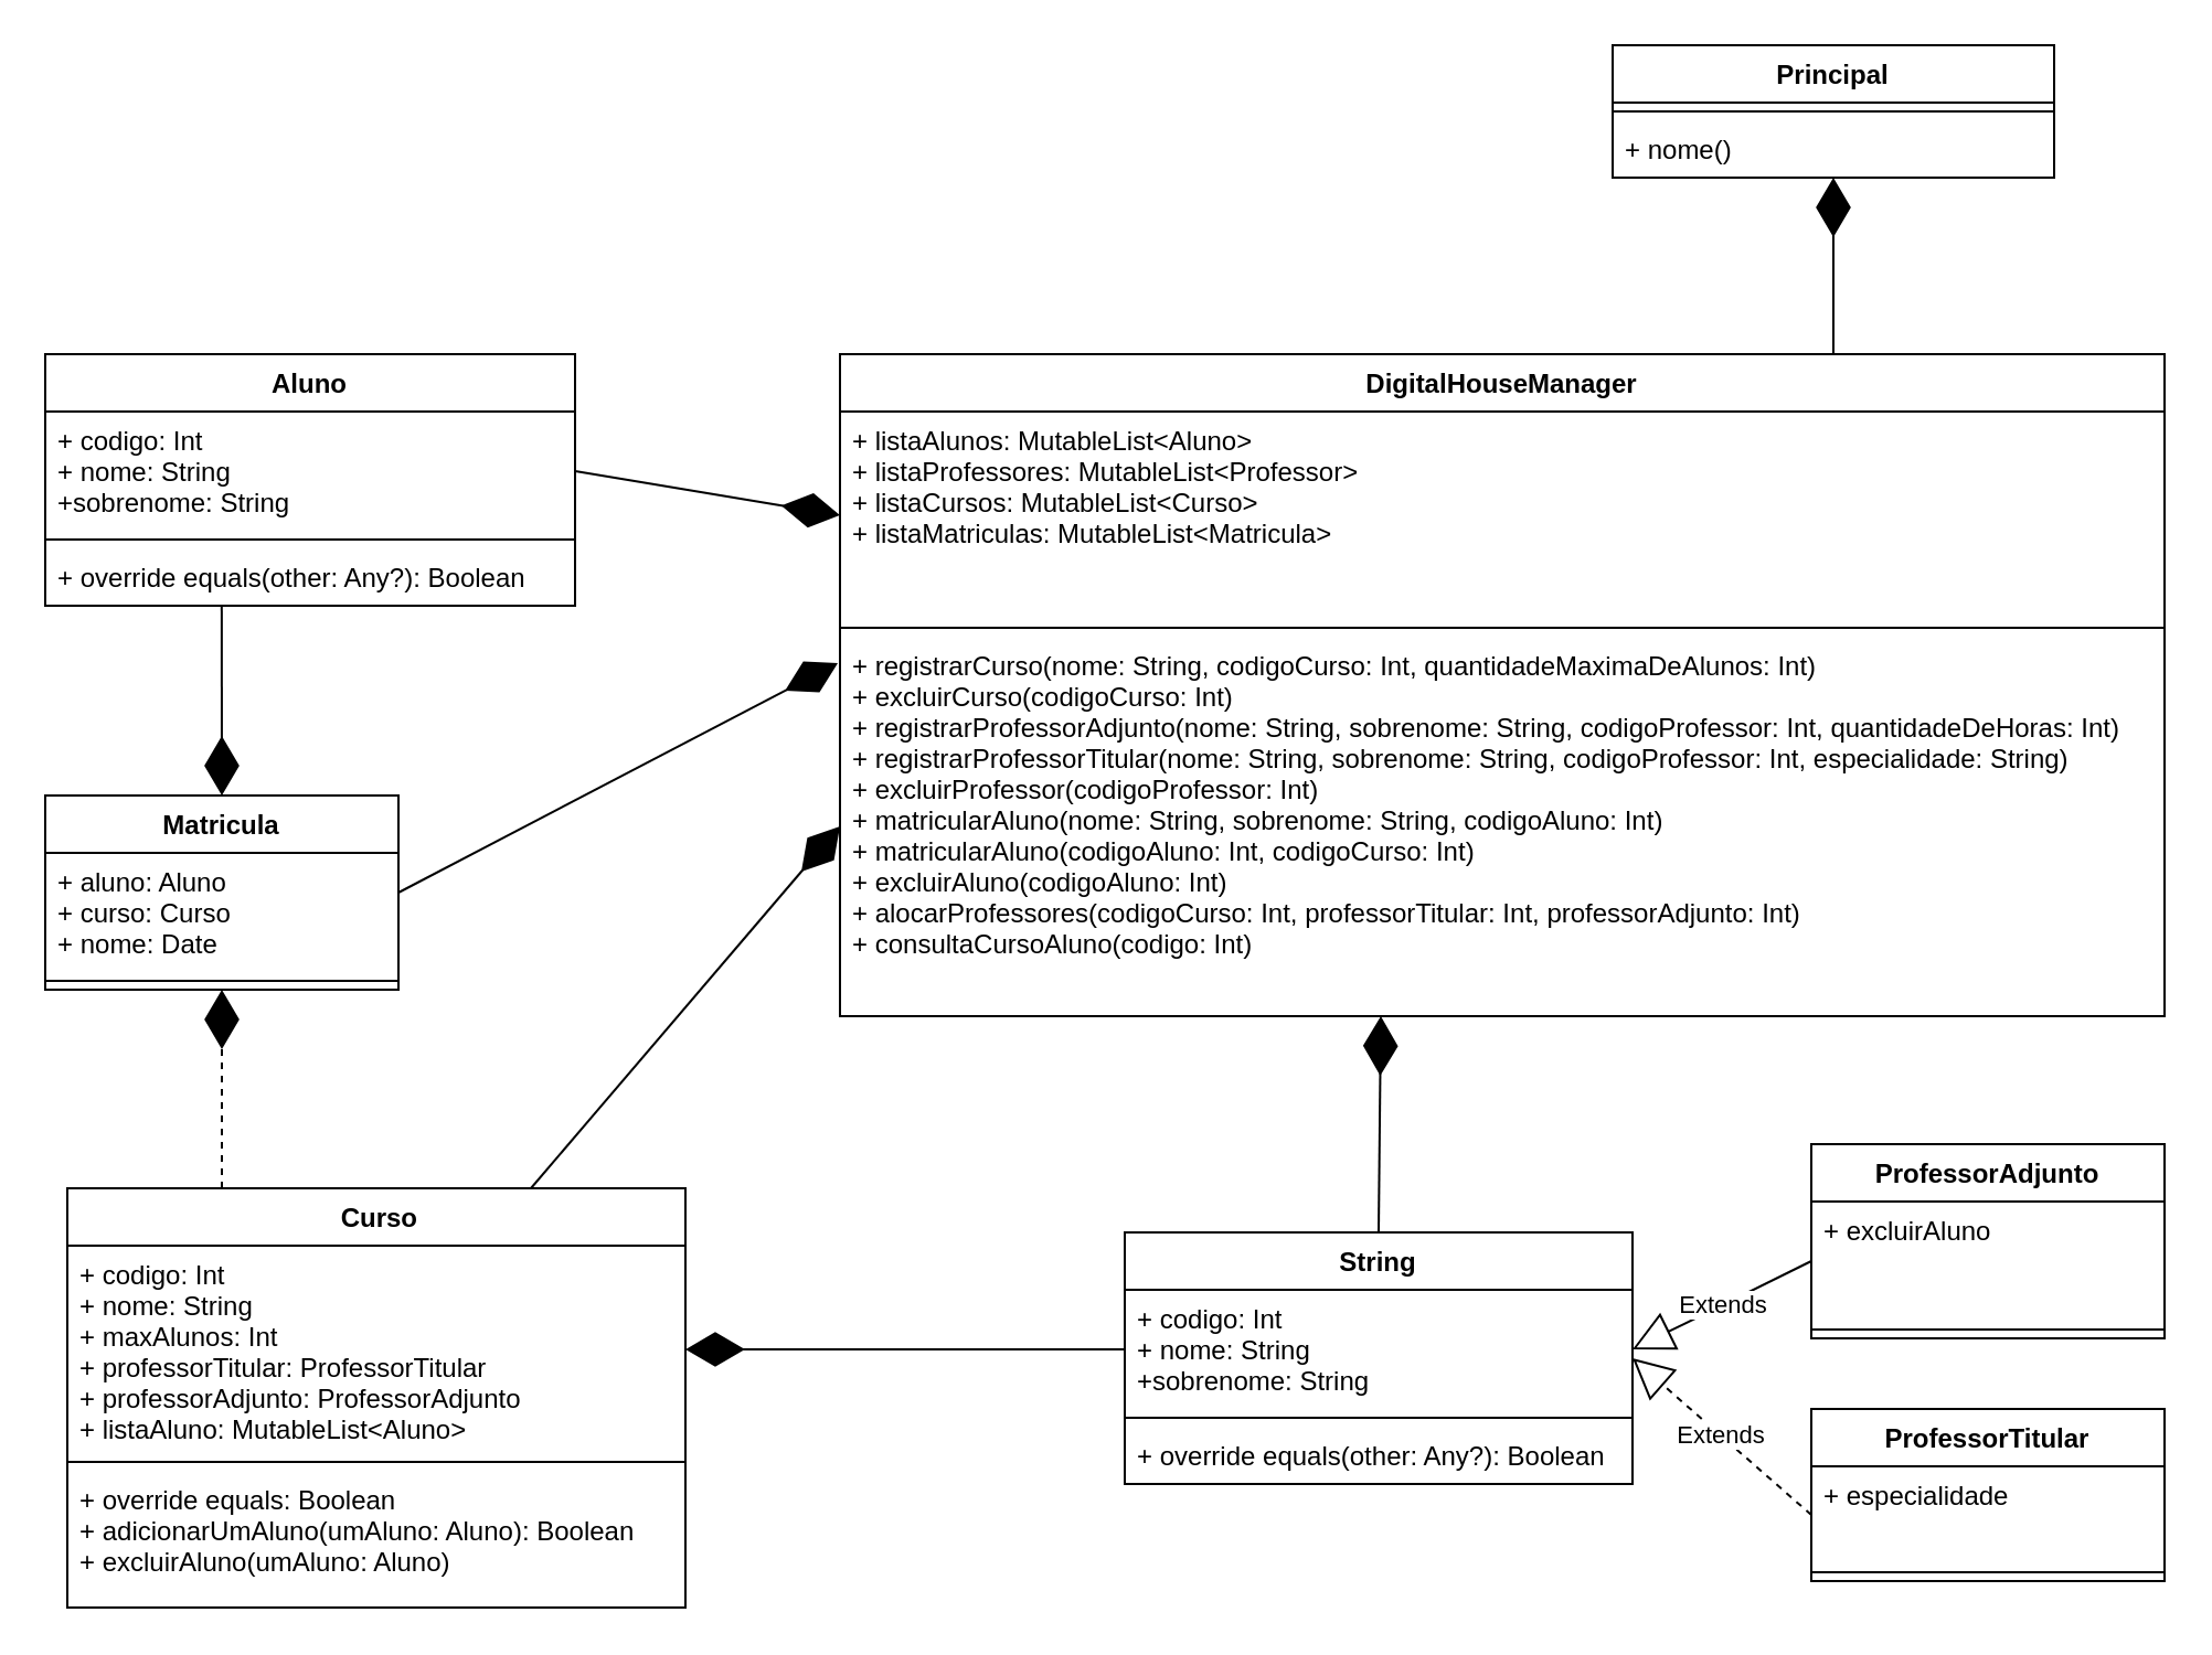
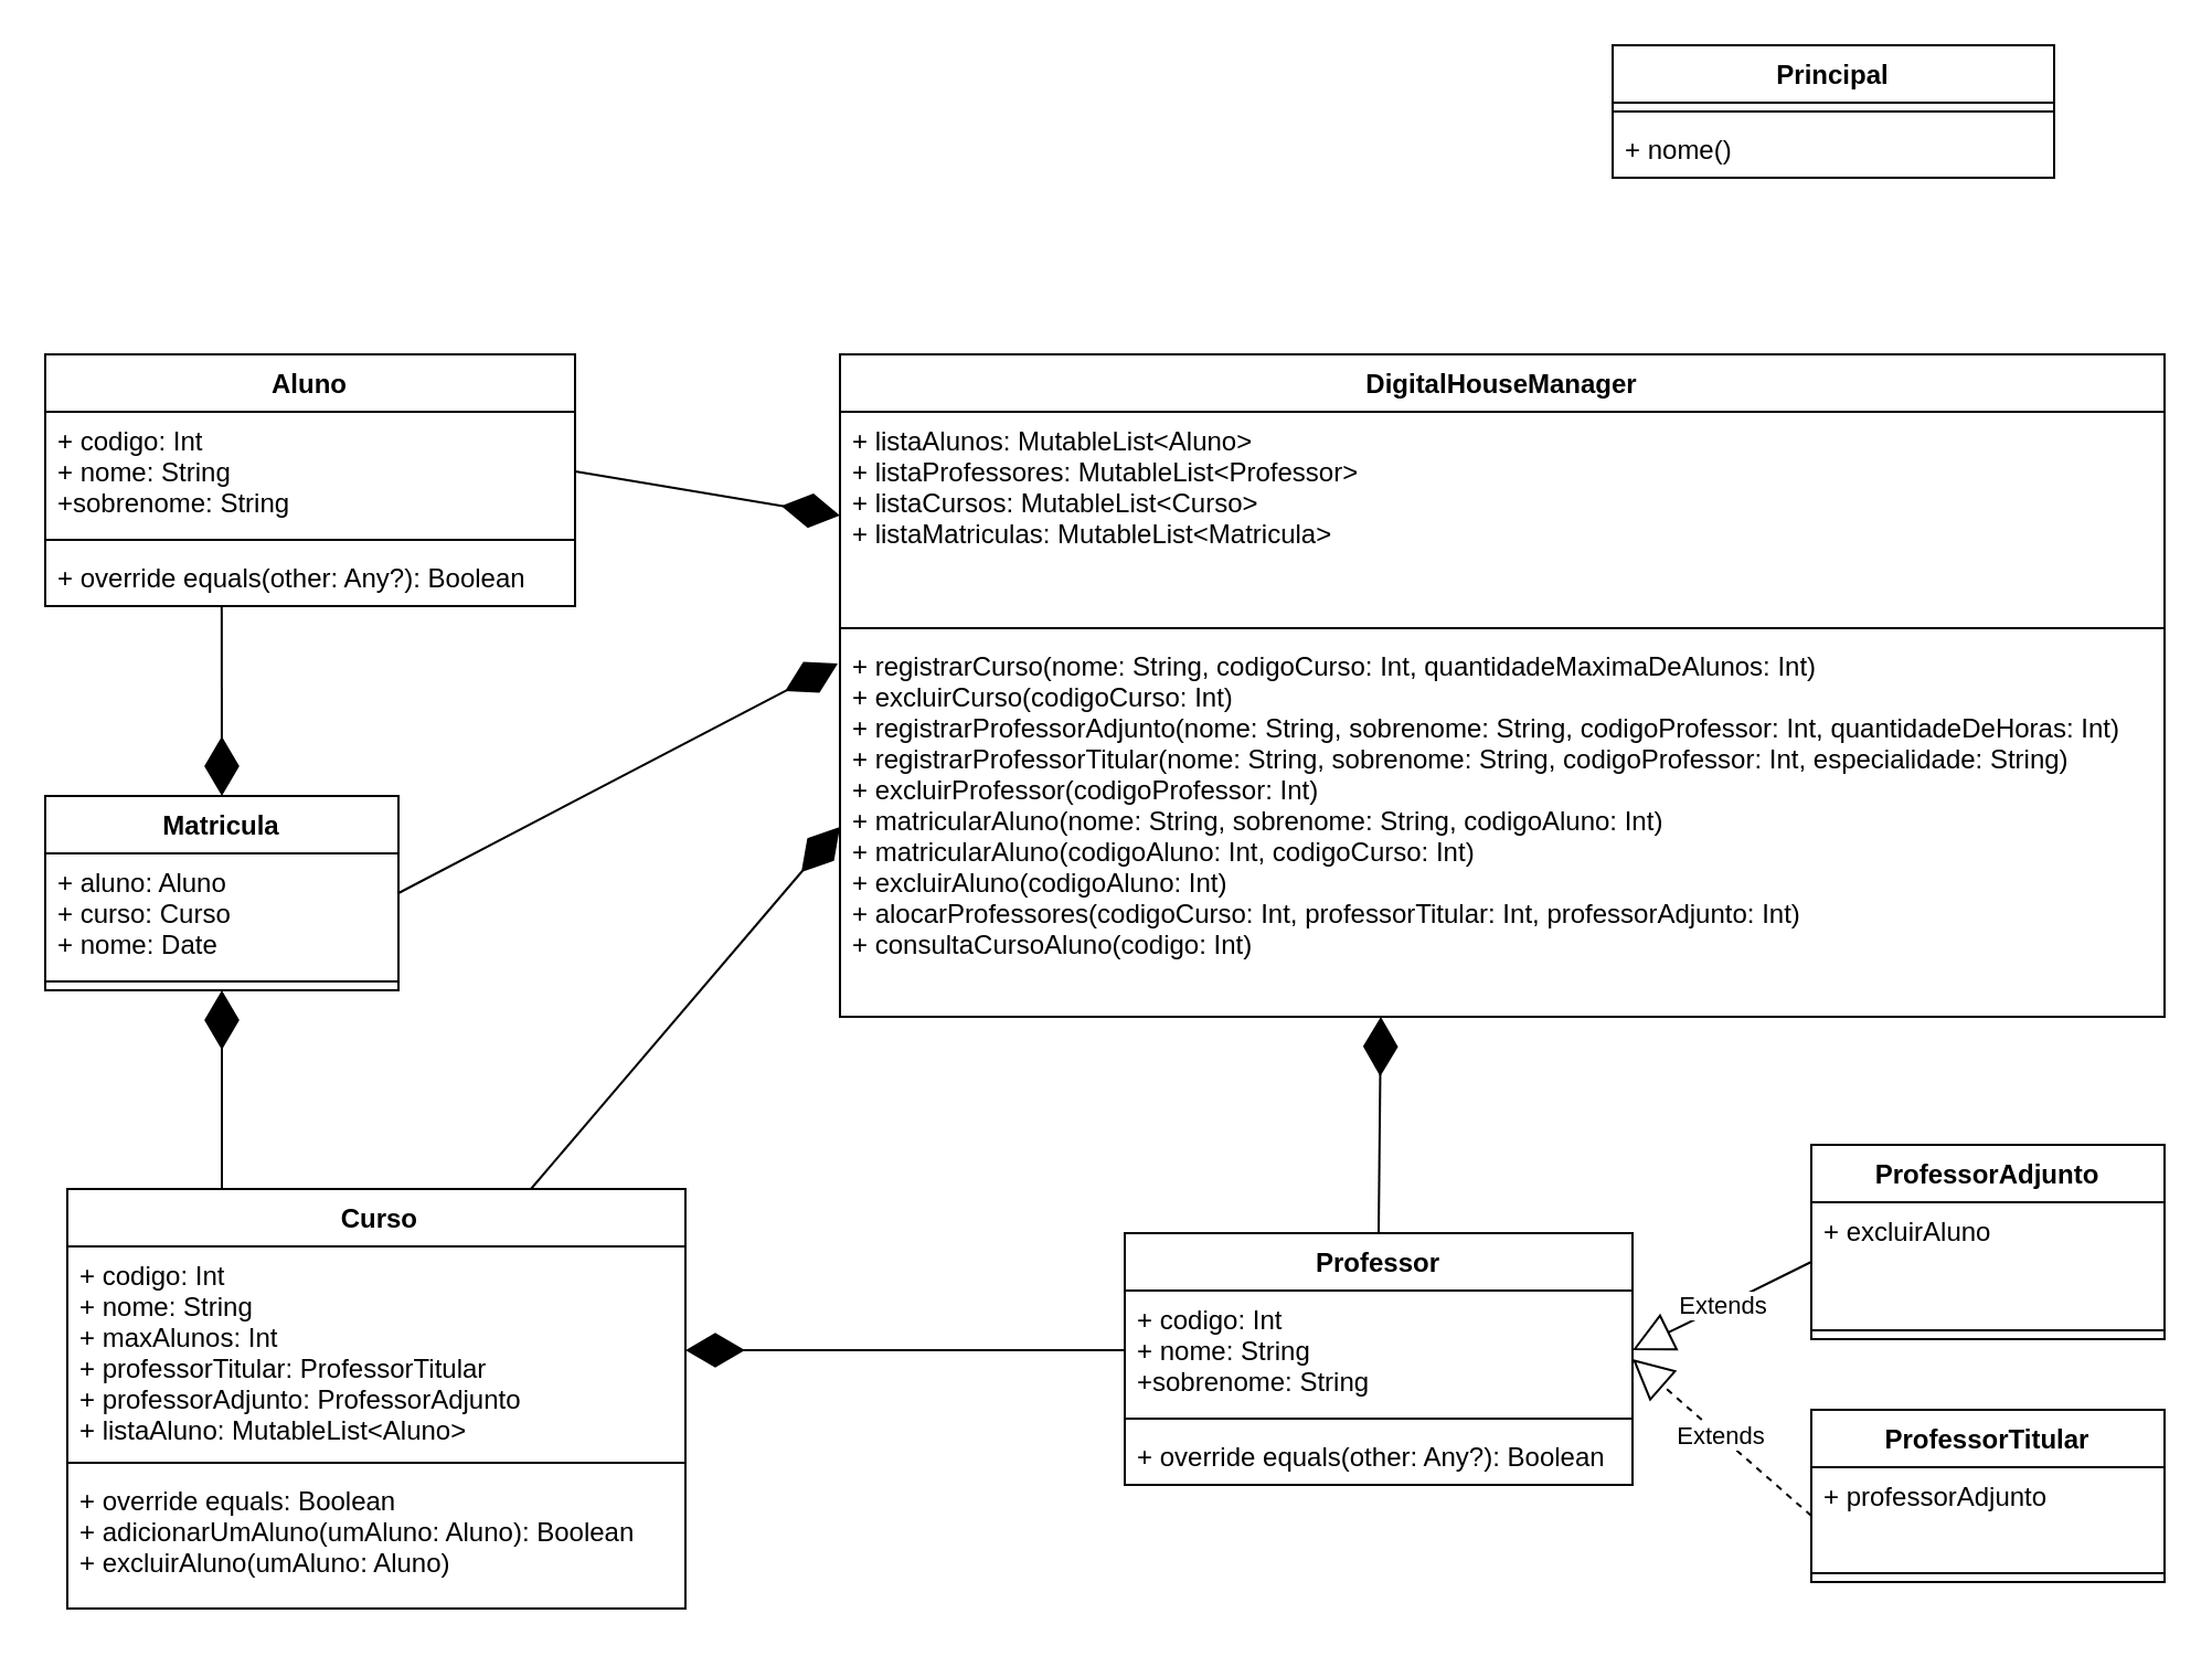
- <mxCell id="35" value="" style="endArrow=diamondThin;endFill=1;endSize=24;html=1;exitX=0.75;exitY=0;exitDx=0;exitDy=0;entryX=0.5;entryY=1;entryDx=0;entryDy=0;" edge="1" parent="1" source="2" target="37"><mxGeometry width="160" relative="1" as="geometry"><mxPoint x="280" y="233" as="sourcePoint" /><mxPoint x="400" y="253" as="targetPoint" /></mxGeometry></mxCell>
- <mxCell id="34" value="" style="endArrow=diamondThin;endFill=1;endSize=24;html=1;exitX=0.25;exitY=0;exitDx=0;exitDy=0;entryX=0.5;entryY=1;entryDx=0;entryDy=0;dashed=1;" edge="1" parent="1" source="16" target="20"><mxGeometry width="160" relative="1" as="geometry"><mxPoint x="270" y="223" as="sourcePoint" /><mxPoint x="390" y="243" as="targetPoint" /></mxGeometry></mxCell>
+ <mxCell id="34" value="" style="endArrow=diamondThin;endFill=1;endSize=24;html=1;exitX=0.25;exitY=0;exitDx=0;exitDy=0;entryX=0.5;entryY=1;entryDx=0;entryDy=0;" edge="1" parent="1" source="16" target="20"><mxGeometry width="160" relative="1" as="geometry"><mxPoint x="270" y="223" as="sourcePoint" /><mxPoint x="390" y="243" as="targetPoint" /></mxGeometry></mxCell>
- <mxCell id="12" value="String" style="swimlane;fontStyle=1;align=center;verticalAlign=top;childLayout=stackLayout;horizontal=1;startSize=26;horizontalStack=0;resizeParent=1;resizeParentMax=0;resizeLast=0;collapsible=1;marginBottom=0;" vertex="1" parent="1"><mxGeometry x="509" y="558" width="230" height="114" as="geometry" /></mxCell>
+ <mxCell id="12" value="Professor" style="swimlane;fontStyle=1;align=center;verticalAlign=top;childLayout=stackLayout;horizontal=1;startSize=26;horizontalStack=0;resizeParent=1;resizeParentMax=0;resizeLast=0;collapsible=1;marginBottom=0;" vertex="1" parent="1"><mxGeometry x="509" y="558" width="230" height="114" as="geometry" /></mxCell>
- <mxCell id="10" value="+ especialidade" style="text;strokeColor=none;fillColor=none;align=left;verticalAlign=top;spacingLeft=4;spacingRight=4;overflow=hidden;rotatable=0;points=[[0,0.5],[1,0.5]];portConstraint=eastwest;" vertex="1" parent="9"><mxGeometry y="26" width="160" height="44" as="geometry" /></mxCell>
+ <mxCell id="10" value="+ professorAdjunto" style="text;strokeColor=none;fillColor=none;align=left;verticalAlign=top;spacingLeft=4;spacingRight=4;overflow=hidden;rotatable=0;points=[[0,0.5],[1,0.5]];portConstraint=eastwest;" vertex="1" parent="9"><mxGeometry y="26" width="160" height="44" as="geometry" /></mxCell>
